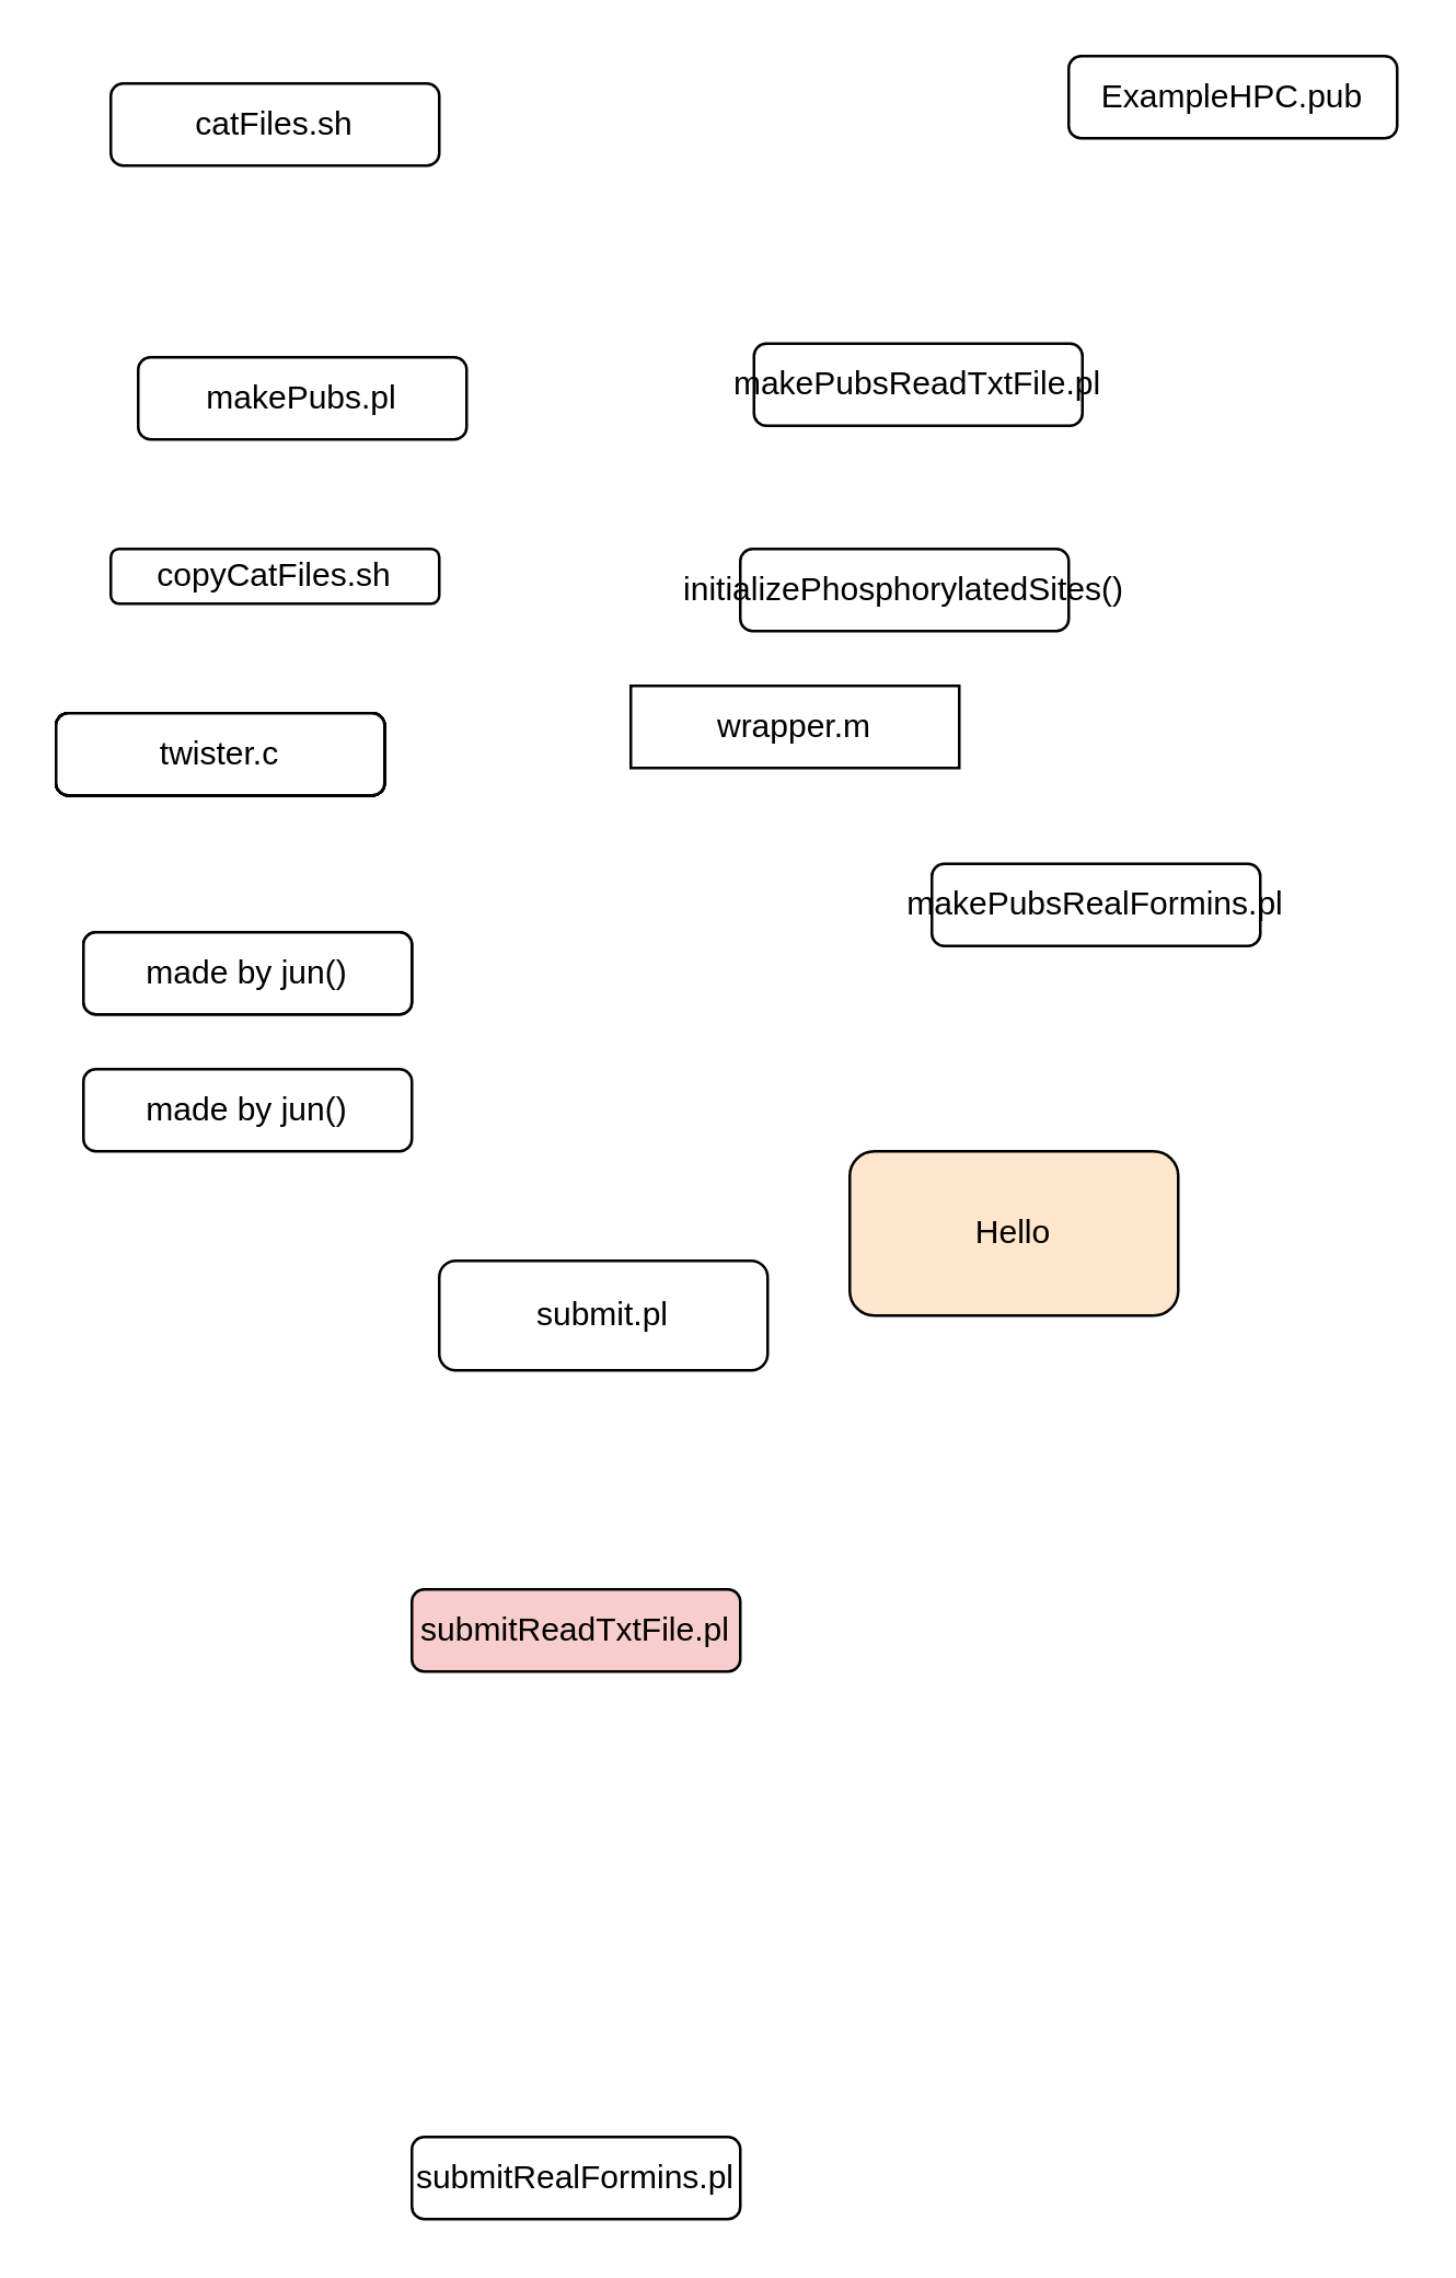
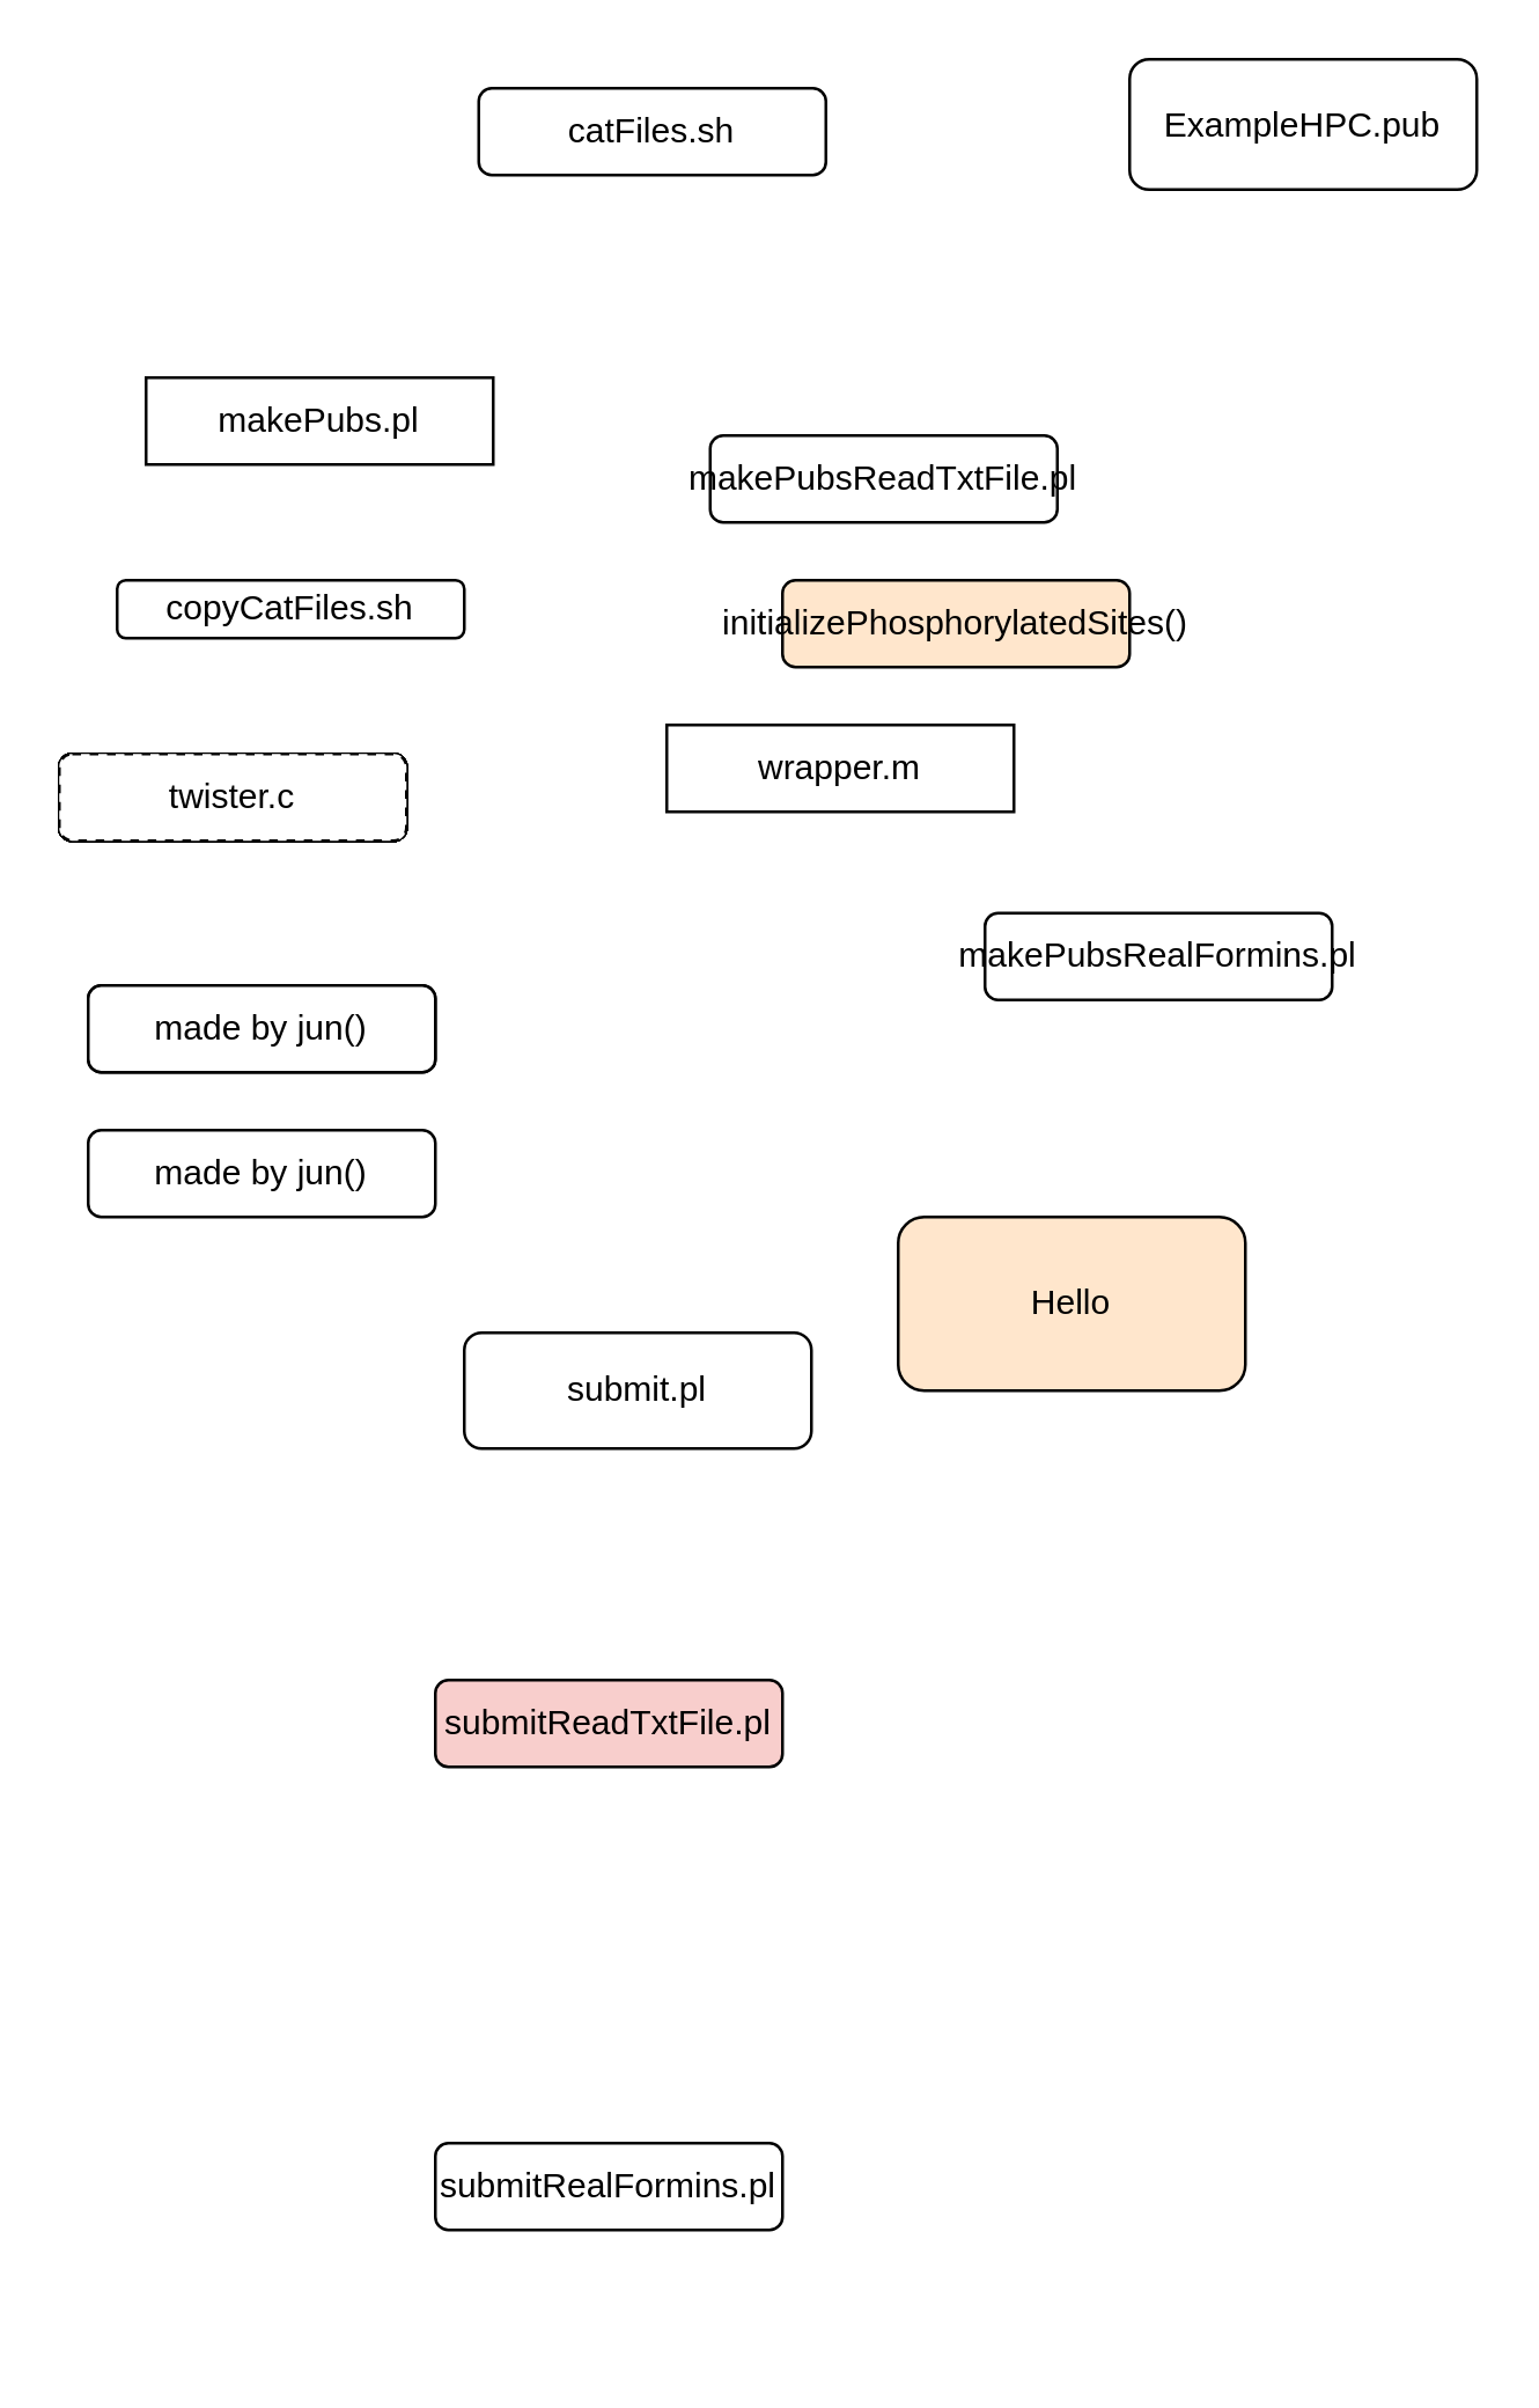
- <mxCell id="21" value="ExampleHPC.pub" style="rounded=1;whiteSpace=wrap;html=1;" vertex="1" parent="1"><mxGeometry x="390" y="20" width="120" height="30" as="geometry" /></mxCell>
+ <mxCell id="21" value="ExampleHPC.pub" style="rounded=1;whiteSpace=wrap;html=1;" vertex="1" parent="1"><mxGeometry x="390" y="20" width="120" height="45" as="geometry" /></mxCell>
- <mxCell id="22" value="catFiles.sh" style="rounded=1;whiteSpace=wrap;html=1;" vertex="1" parent="1"><mxGeometry x="40" y="30" width="120" height="30" as="geometry" /></mxCell>
+ <mxCell id="22" value="catFiles.sh" style="rounded=1;whiteSpace=wrap;html=1;" vertex="1" parent="1"><mxGeometry x="165" y="30" width="120" height="30" as="geometry" /></mxCell>
- <mxCell id="25" value="makePubsReadTxtFile.pl" style="rounded=1;whiteSpace=wrap;html=1;" vertex="1" parent="1"><mxGeometry x="275" y="125" width="120" height="30" as="geometry" /></mxCell>
+ <mxCell id="25" value="makePubsReadTxtFile.pl" style="rounded=1;whiteSpace=wrap;html=1;" vertex="1" parent="1"><mxGeometry x="245" y="150" width="120" height="30" as="geometry" /></mxCell>
- <mxCell id="24" value="makePubs.pl" style="rounded=1;whiteSpace=wrap;html=1;" vertex="1" parent="1"><mxGeometry x="50" y="130" width="120" height="30" as="geometry" /></mxCell>
+ <mxCell id="24" value="makePubs.pl" style="whiteSpace=wrap;html=1;rounded=0;" vertex="1" parent="1"><mxGeometry x="50" y="130" width="120" height="30" as="geometry" /></mxCell>
- <mxCell id="8" value="initializePhosphorylatedSites()" style="rounded=1;whiteSpace=wrap;html=1;" vertex="1" parent="1"><mxGeometry x="270" y="200" width="120" height="30" as="geometry" /></mxCell>
+ <mxCell id="8" value="initializePhosphorylatedSites()" style="rounded=1;whiteSpace=wrap;html=1;fillColor=#ffe6cc;" vertex="1" parent="1"><mxGeometry x="270" y="200" width="120" height="30" as="geometry" /></mxCell>
- <mxCell id="19" value="twister.c" style="rounded=1;whiteSpace=wrap;html=1;" vertex="1" parent="1"><mxGeometry x="20" y="260" width="120" height="30" as="geometry" /></mxCell>
+ <mxCell id="19" value="twister.c" style="rounded=1;whiteSpace=wrap;html=1;dashed=1;" vertex="1" parent="1"><mxGeometry x="20" y="260" width="120" height="30" as="geometry" /></mxCell>
- <mxCell id="29" value="submitRealFormins.pl" style="rounded=1;whiteSpace=wrap;html=1;" vertex="1" parent="1"><mxGeometry x="150" y="780" width="120" height="30" as="geometry" /></mxCell>
+ <mxCell id="29" value="submitRealFormins.pl" style="rounded=1;whiteSpace=wrap;html=1;" vertex="1" parent="1"><mxGeometry x="150" y="740" width="120" height="30" as="geometry" /></mxCell>
